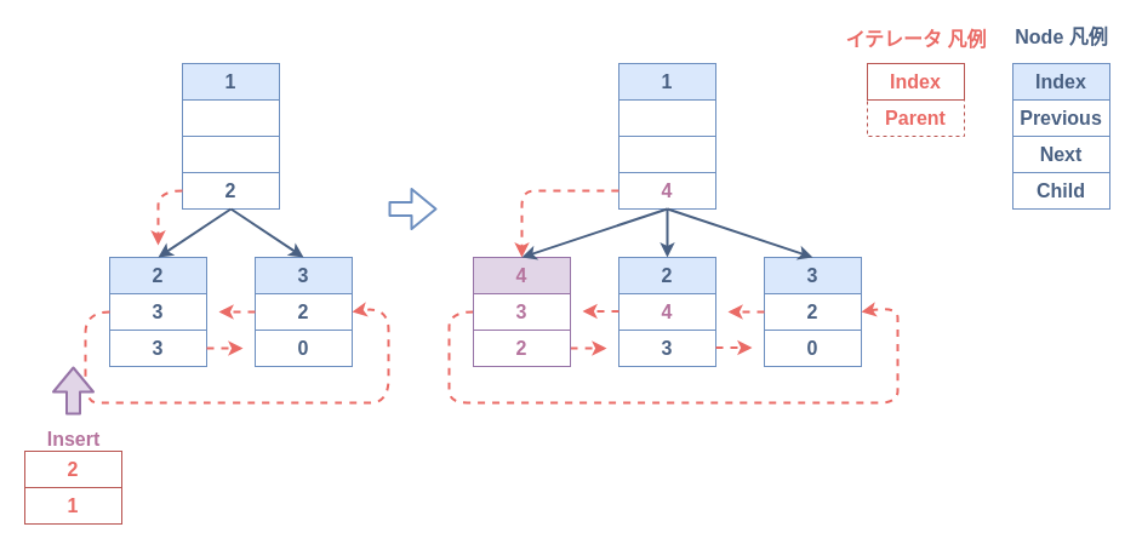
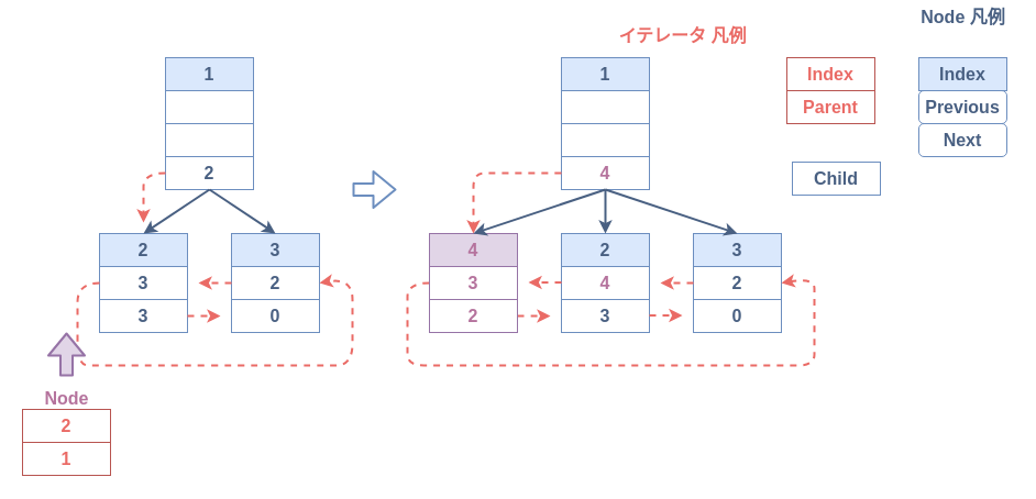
- <mxCell id="8" value="&lt;b&gt;&lt;font color=&quot;#496082&quot; style=&quot;font-size: 16px&quot;&gt;Node 凡例&lt;/font&gt;&lt;/b&gt;" style="text;html=1;align=center;verticalAlign=middle;resizable=0;points=[];autosize=1;" parent="1" vertex="1"><mxGeometry x="830" y="20" width="90" height="20" as="geometry" /></mxCell>
+ <mxCell id="8" value="&lt;b&gt;&lt;font color=&quot;#496082&quot; style=&quot;font-size: 16px&quot;&gt;Node 凡例&lt;/font&gt;&lt;/b&gt;" style="text;html=1;align=center;verticalAlign=middle;resizable=0;points=[];autosize=1;" parent="1" vertex="1"><mxGeometry x="830" y="5" width="90" height="20" as="geometry" /></mxCell>
- <mxCell id="51" value="&lt;b&gt;&lt;font style=&quot;font-size: 16px&quot; color=&quot;#ea6b66&quot;&gt;イテレータ 凡例&lt;/font&gt;&lt;/b&gt;" style="text;html=1;align=center;verticalAlign=middle;resizable=0;points=[];autosize=1;" parent="1" vertex="1"><mxGeometry x="690" y="22" width="130" height="20" as="geometry" /></mxCell>
+ <mxCell id="51" value="&lt;b&gt;&lt;font style=&quot;font-size: 16px&quot; color=&quot;#ea6b66&quot;&gt;イテレータ 凡例&lt;/font&gt;&lt;/b&gt;" style="text;html=1;align=center;verticalAlign=middle;resizable=0;points=[];autosize=1;" parent="1" vertex="1"><mxGeometry x="555" y="22" width="130" height="20" as="geometry" /></mxCell>
- <mxCell id="50" value="&lt;b&gt;&lt;font style=&quot;font-size: 16px&quot; color=&quot;#ea6b66&quot;&gt;Parent&lt;/font&gt;&lt;/b&gt;" style="rounded=0;whiteSpace=wrap;html=1;fillColor=none;strokeColor=#b85450;dashed=1;" parent="1" vertex="1"><mxGeometry x="715" y="82" width="80" height="30" as="geometry" /></mxCell>
+ <mxCell id="50" value="&lt;b&gt;&lt;font style=&quot;font-size: 16px&quot; color=&quot;#ea6b66&quot;&gt;Parent&lt;/font&gt;&lt;/b&gt;" style="rounded=0;whiteSpace=wrap;html=1;fillColor=none;strokeColor=#b85450;" parent="1" vertex="1"><mxGeometry x="715" y="82" width="80" height="30" as="geometry" /></mxCell>
- <mxCell id="6" value="&lt;b&gt;&lt;font style=&quot;font-size: 16px&quot; color=&quot;#496082&quot;&gt;Previous&lt;/font&gt;&lt;/b&gt;" style="rounded=0;whiteSpace=wrap;html=1;fillColor=none;strokeColor=#6c8ebf;" parent="1" vertex="1"><mxGeometry x="835" y="82" width="80" height="30" as="geometry" /></mxCell>
+ <mxCell id="6" value="&lt;b&gt;&lt;font style=&quot;font-size: 16px&quot; color=&quot;#496082&quot;&gt;Previous&lt;/font&gt;&lt;/b&gt;" style="whiteSpace=wrap;html=1;fillColor=none;strokeColor=#6c8ebf;rounded=1;" parent="1" vertex="1"><mxGeometry x="835" y="82" width="80" height="30" as="geometry" /></mxCell>
- <mxCell id="7" value="&lt;font color=&quot;#496082&quot; size=&quot;1&quot;&gt;&lt;b style=&quot;font-size: 16px&quot;&gt;Next&lt;/b&gt;&lt;/font&gt;" style="rounded=0;whiteSpace=wrap;html=1;fillColor=none;strokeColor=#6c8ebf;" parent="1" vertex="1"><mxGeometry x="835" y="112" width="80" height="30" as="geometry" /></mxCell>
+ <mxCell id="7" value="&lt;font color=&quot;#496082&quot; size=&quot;1&quot;&gt;&lt;b style=&quot;font-size: 16px&quot;&gt;Next&lt;/b&gt;&lt;/font&gt;" style="whiteSpace=wrap;html=1;fillColor=none;strokeColor=#6c8ebf;rounded=1;" parent="1" vertex="1"><mxGeometry x="835" y="112" width="80" height="30" as="geometry" /></mxCell>
- <mxCell id="17" value="&lt;font color=&quot;#496082&quot; size=&quot;1&quot;&gt;&lt;b style=&quot;font-size: 16px&quot;&gt;Child&lt;/b&gt;&lt;/font&gt;" style="rounded=0;whiteSpace=wrap;html=1;fillColor=none;strokeColor=#6c8ebf;" parent="1" vertex="1"><mxGeometry x="835" y="142" width="80" height="30" as="geometry" /></mxCell>
+ <mxCell id="17" value="&lt;font color=&quot;#496082&quot; size=&quot;1&quot;&gt;&lt;b style=&quot;font-size: 16px&quot;&gt;Child&lt;/b&gt;&lt;/font&gt;" style="rounded=0;whiteSpace=wrap;html=1;fillColor=none;strokeColor=#6c8ebf;" parent="1" vertex="1"><mxGeometry x="720" y="147" width="80" height="30" as="geometry" /></mxCell>
- <mxCell id="44" value="&lt;b&gt;&lt;font color=&quot;#b5739d&quot; style=&quot;font-size: 16px&quot;&gt;Insert&lt;/font&gt;&lt;/b&gt;" style="text;html=1;align=center;verticalAlign=middle;resizable=0;points=[];autosize=1;" parent="1" vertex="1"><mxGeometry y="352" width="60" height="20" as="geometry" x="30" /></mxCell>
+ <mxCell id="44" value="&lt;b&gt;&lt;font color=&quot;#b5739d&quot; style=&quot;font-size: 16px&quot;&gt;Node&lt;/font&gt;&lt;/b&gt;" style="text;html=1;align=center;verticalAlign=middle;resizable=0;points=[];autosize=1;" parent="1" vertex="1"><mxGeometry y="352" width="60" height="20" as="geometry" x="30" /></mxCell>
